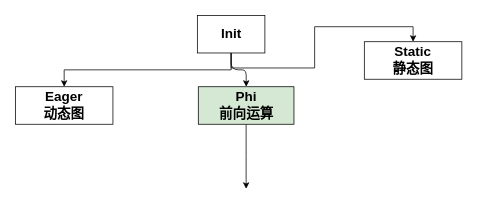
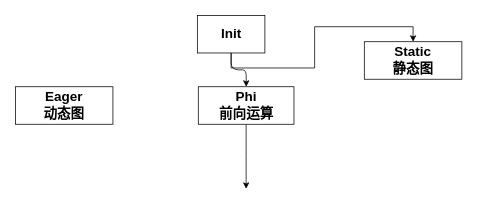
- <mxCell id="3" style="edgeStyle=orthogonalEdgeStyle;rounded=0;orthogonalLoop=1;jettySize=auto;html=1;exitX=0.5;exitY=1;exitDx=0;exitDy=0;entryX=0.5;entryY=0;entryDx=0;entryDy=0;fontSize=18;" parent="1" source="5" target="9" edge="1"><mxGeometry relative="1" as="geometry" /></mxCell>
- <mxCell id="7" value="&lt;span style=&quot;font-size: 18px;&quot;&gt;&lt;b&gt;Phi&lt;br&gt;前向运算&lt;br&gt;&lt;/b&gt;&lt;/span&gt;" style="whiteSpace=wrap;html=1;fillColor=#d5e8d4;" parent="1" vertex="1"><mxGeometry x="263.75" y="115" width="127.5" height="50" as="geometry" /></mxCell>
+ <mxCell id="7" value="&lt;span style=&quot;font-size: 18px;&quot;&gt;&lt;b&gt;Phi&lt;br&gt;前向运算&lt;br&gt;&lt;/b&gt;&lt;/span&gt;" style="whiteSpace=wrap;html=1;" parent="1" vertex="1"><mxGeometry x="263.75" y="115" width="127.5" height="50" as="geometry" /></mxCell>
